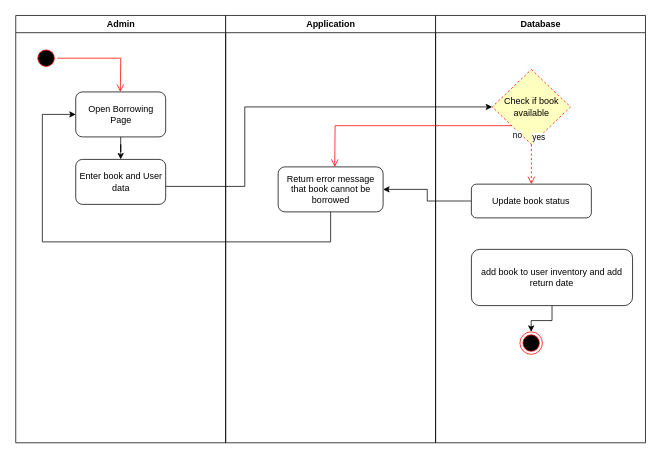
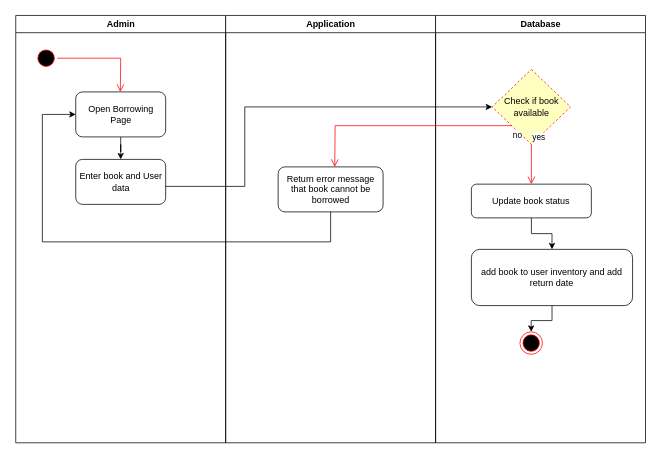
- <mxCell id="12" value="yes" style="edgeStyle=orthogonalEdgeStyle;html=1;align=left;verticalAlign=bottom;endArrow=open;endSize=8;strokeColor=#ff0000;rounded=0;entryX=0.5;entryY=0;entryDx=0;entryDy=0;dashed=1;" edge="1" source="11" parent="10" target="15"><mxGeometry x="-1" relative="1" as="geometry"><mxPoint x="205.5" y="222" as="targetPoint" /></mxGeometry></mxCell>
+ <mxCell id="12" value="yes" style="edgeStyle=orthogonalEdgeStyle;html=1;align=left;verticalAlign=bottom;endArrow=open;endSize=8;strokeColor=#ff0000;rounded=0;entryX=0.5;entryY=0;entryDx=0;entryDy=0;" edge="1" source="11" parent="10" target="15"><mxGeometry x="-1" relative="1" as="geometry"><mxPoint x="205.5" y="222" as="targetPoint" /></mxGeometry></mxCell>
- <mxCell id="14" style="edgeStyle=orthogonalEdgeStyle;rounded=0;orthogonalLoop=1;jettySize=auto;html=1;" edge="1" parent="10" source="15" target="9"><mxGeometry relative="1" as="geometry" /></mxCell>
+ <mxCell id="14" style="edgeStyle=orthogonalEdgeStyle;rounded=0;orthogonalLoop=1;jettySize=auto;html=1;entryX=0.5;entryY=0;entryDx=0;entryDy=0;" edge="1" parent="10" source="15" target="17"><mxGeometry relative="1" as="geometry" /></mxCell>
